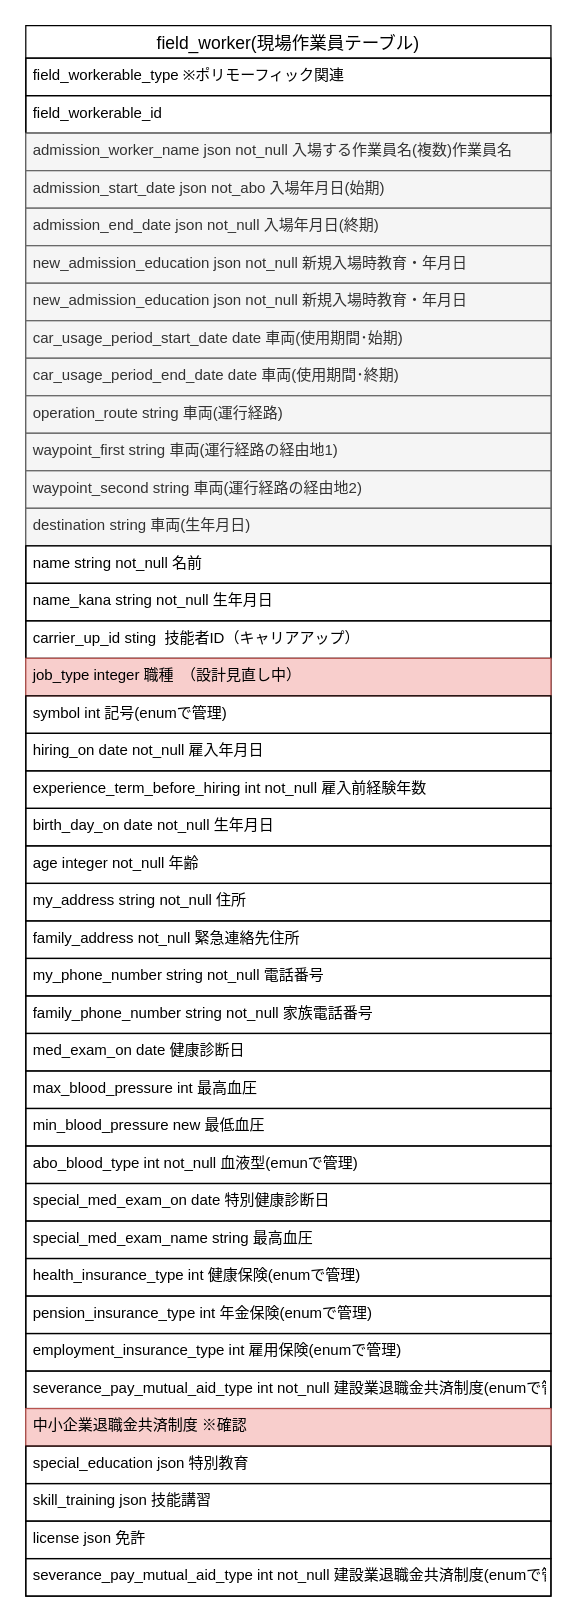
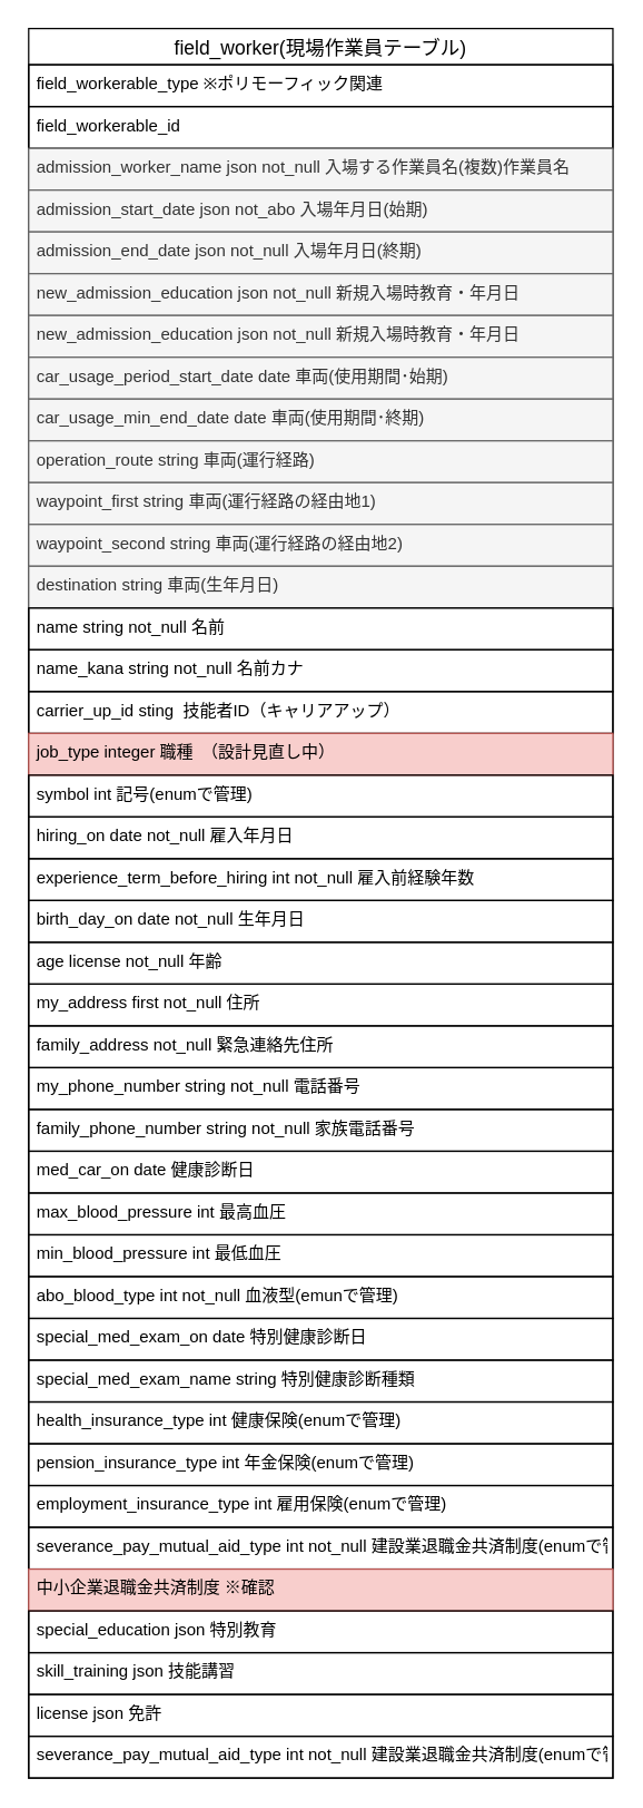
- <mxCell id="11" value="car_usage_period_end_date date 車両(使用期間･終期)" style="text;spacingLeft=4;spacingRight=4;overflow=hidden;rotatable=0;points=[[0,0.5],[1,0.5]];portConstraint=eastwest;fontSize=12;strokeColor=#666666;fillColor=#f5f5f5;fontColor=#333333;" vertex="1" parent="2"><mxGeometry y="266" width="420" height="30" as="geometry" /></mxCell>
+ <mxCell id="11" value="car_usage_min_end_date date 車両(使用期間･終期)" style="text;spacingLeft=4;spacingRight=4;overflow=hidden;rotatable=0;points=[[0,0.5],[1,0.5]];portConstraint=eastwest;fontSize=12;strokeColor=#666666;fillColor=#f5f5f5;fontColor=#333333;" vertex="1" parent="2"><mxGeometry y="266" width="420" height="30" as="geometry" /></mxCell>
- <mxCell id="17" value="name_kana string not_null 生年月日" style="text;spacingLeft=4;spacingRight=4;overflow=hidden;rotatable=0;points=[[0,0.5],[1,0.5]];portConstraint=eastwest;fontSize=12;strokeColor=default;" vertex="1" parent="2"><mxGeometry y="446" width="420" height="30" as="geometry" /></mxCell>
+ <mxCell id="17" value="name_kana string not_null 名前カナ" style="text;spacingLeft=4;spacingRight=4;overflow=hidden;rotatable=0;points=[[0,0.5],[1,0.5]];portConstraint=eastwest;fontSize=12;strokeColor=default;" vertex="1" parent="2"><mxGeometry y="446" width="420" height="30" as="geometry" /></mxCell>
- <mxCell id="24" value="age integer not_null 年齢" style="text;spacingLeft=4;spacingRight=4;overflow=hidden;rotatable=0;points=[[0,0.5],[1,0.5]];portConstraint=eastwest;fontSize=12;strokeColor=default;" vertex="1" parent="2"><mxGeometry y="656" width="420" height="30" as="geometry" /></mxCell>
+ <mxCell id="24" value="age license not_null 年齢" style="text;spacingLeft=4;spacingRight=4;overflow=hidden;rotatable=0;points=[[0,0.5],[1,0.5]];portConstraint=eastwest;fontSize=12;strokeColor=default;" vertex="1" parent="2"><mxGeometry y="656" width="420" height="30" as="geometry" /></mxCell>
- <mxCell id="25" value="my_address string not_null 住所" style="text;spacingLeft=4;spacingRight=4;overflow=hidden;rotatable=0;points=[[0,0.5],[1,0.5]];portConstraint=eastwest;fontSize=12;strokeColor=default;" vertex="1" parent="2"><mxGeometry y="686" width="420" height="30" as="geometry" /></mxCell>
+ <mxCell id="25" value="my_address first not_null 住所" style="text;spacingLeft=4;spacingRight=4;overflow=hidden;rotatable=0;points=[[0,0.5],[1,0.5]];portConstraint=eastwest;fontSize=12;strokeColor=default;" vertex="1" parent="2"><mxGeometry y="686" width="420" height="30" as="geometry" /></mxCell>
- <mxCell id="29" value="med_exam_on date 健康診断日" style="text;spacingLeft=4;spacingRight=4;overflow=hidden;rotatable=0;points=[[0,0.5],[1,0.5]];portConstraint=eastwest;fontSize=12;strokeColor=default;" vertex="1" parent="2"><mxGeometry y="806" width="420" height="30" as="geometry" /></mxCell>
+ <mxCell id="29" value="med_car_on date 健康診断日" style="text;spacingLeft=4;spacingRight=4;overflow=hidden;rotatable=0;points=[[0,0.5],[1,0.5]];portConstraint=eastwest;fontSize=12;strokeColor=default;" vertex="1" parent="2"><mxGeometry y="806" width="420" height="30" as="geometry" /></mxCell>
- <mxCell id="31" value="min_blood_pressure new 最低血圧" style="text;spacingLeft=4;spacingRight=4;overflow=hidden;rotatable=0;points=[[0,0.5],[1,0.5]];portConstraint=eastwest;fontSize=12;strokeColor=default;" vertex="1" parent="2"><mxGeometry y="866" width="420" height="30" as="geometry" /></mxCell>
+ <mxCell id="31" value="min_blood_pressure int 最低血圧" style="text;spacingLeft=4;spacingRight=4;overflow=hidden;rotatable=0;points=[[0,0.5],[1,0.5]];portConstraint=eastwest;fontSize=12;strokeColor=default;" vertex="1" parent="2"><mxGeometry y="866" width="420" height="30" as="geometry" /></mxCell>
- <mxCell id="34" value="special_med_exam_name string 最高血圧" style="text;spacingLeft=4;spacingRight=4;overflow=hidden;rotatable=0;points=[[0,0.5],[1,0.5]];portConstraint=eastwest;fontSize=12;strokeColor=default;" vertex="1" parent="2"><mxGeometry y="956" width="420" height="30" as="geometry" /></mxCell>
+ <mxCell id="34" value="special_med_exam_name string 特別健康診断種類" style="text;spacingLeft=4;spacingRight=4;overflow=hidden;rotatable=0;points=[[0,0.5],[1,0.5]];portConstraint=eastwest;fontSize=12;strokeColor=default;" vertex="1" parent="2"><mxGeometry y="956" width="420" height="30" as="geometry" /></mxCell>
